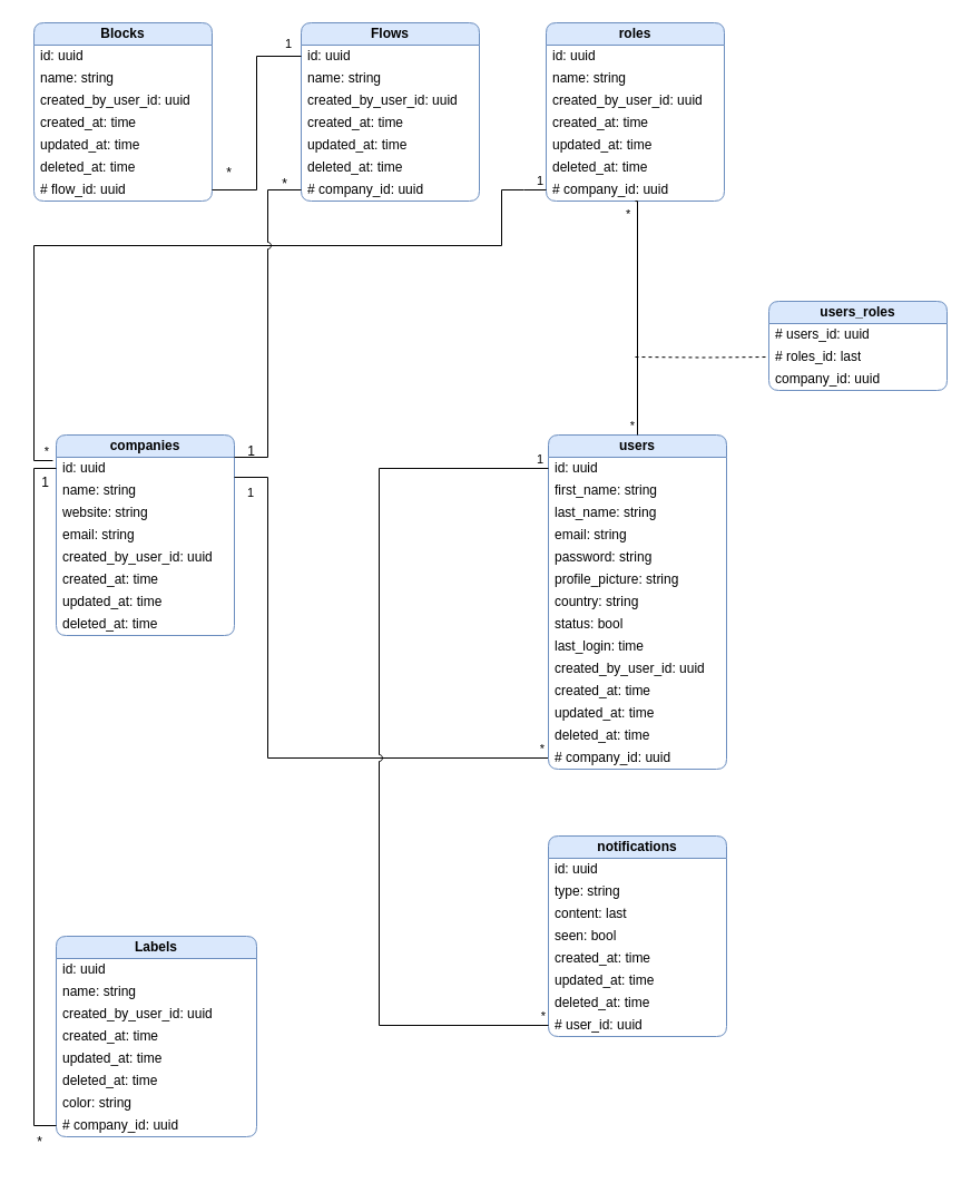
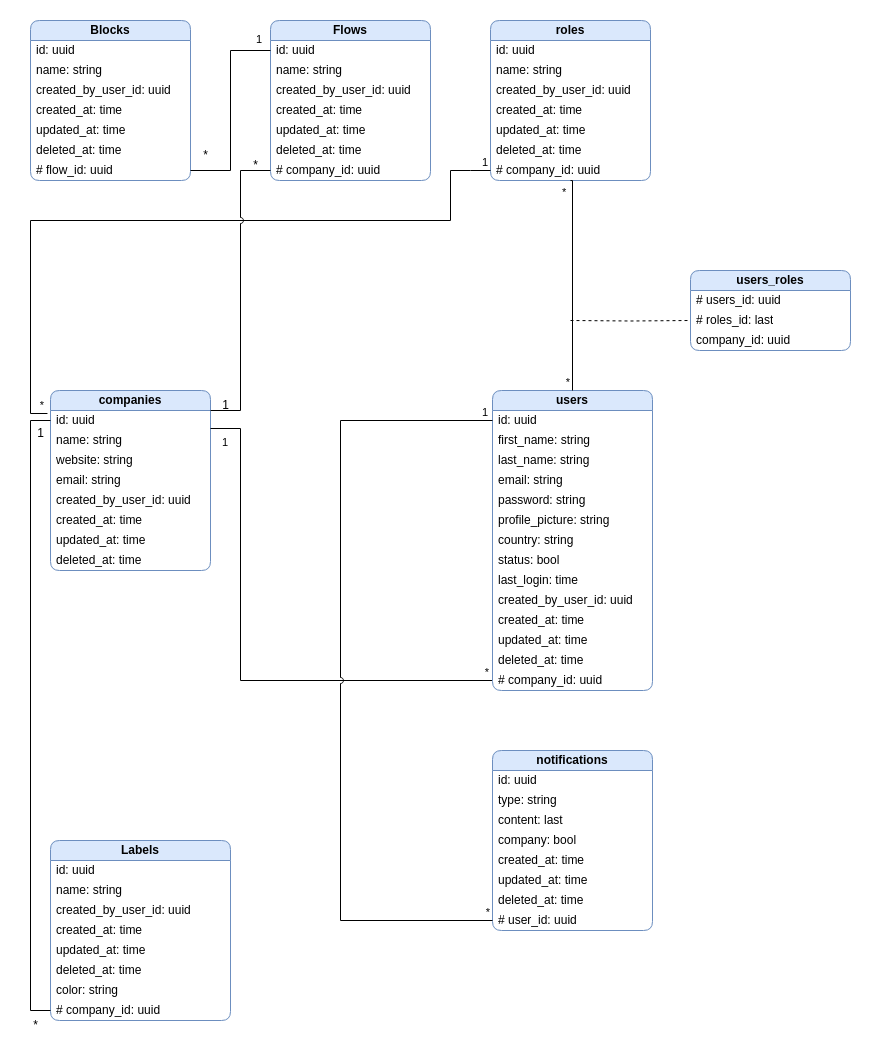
- <mxCell id="46" value="seen: bool" style="text;html=1;strokeColor=none;fillColor=none;align=left;verticalAlign=middle;spacingLeft=4;spacingRight=4;overflow=hidden;rotatable=0;points=[[0,0.5],[1,0.5]];portConstraint=eastwest;whiteSpace=wrap;" parent="42" vertex="1"><mxGeometry y="80" width="160" height="20" as="geometry" /></mxCell>
+ <mxCell id="46" value="company: bool" style="text;html=1;strokeColor=none;fillColor=none;align=left;verticalAlign=middle;spacingLeft=4;spacingRight=4;overflow=hidden;rotatable=0;points=[[0,0.5],[1,0.5]];portConstraint=eastwest;whiteSpace=wrap;" parent="42" vertex="1"><mxGeometry y="80" width="160" height="20" as="geometry" /></mxCell>
